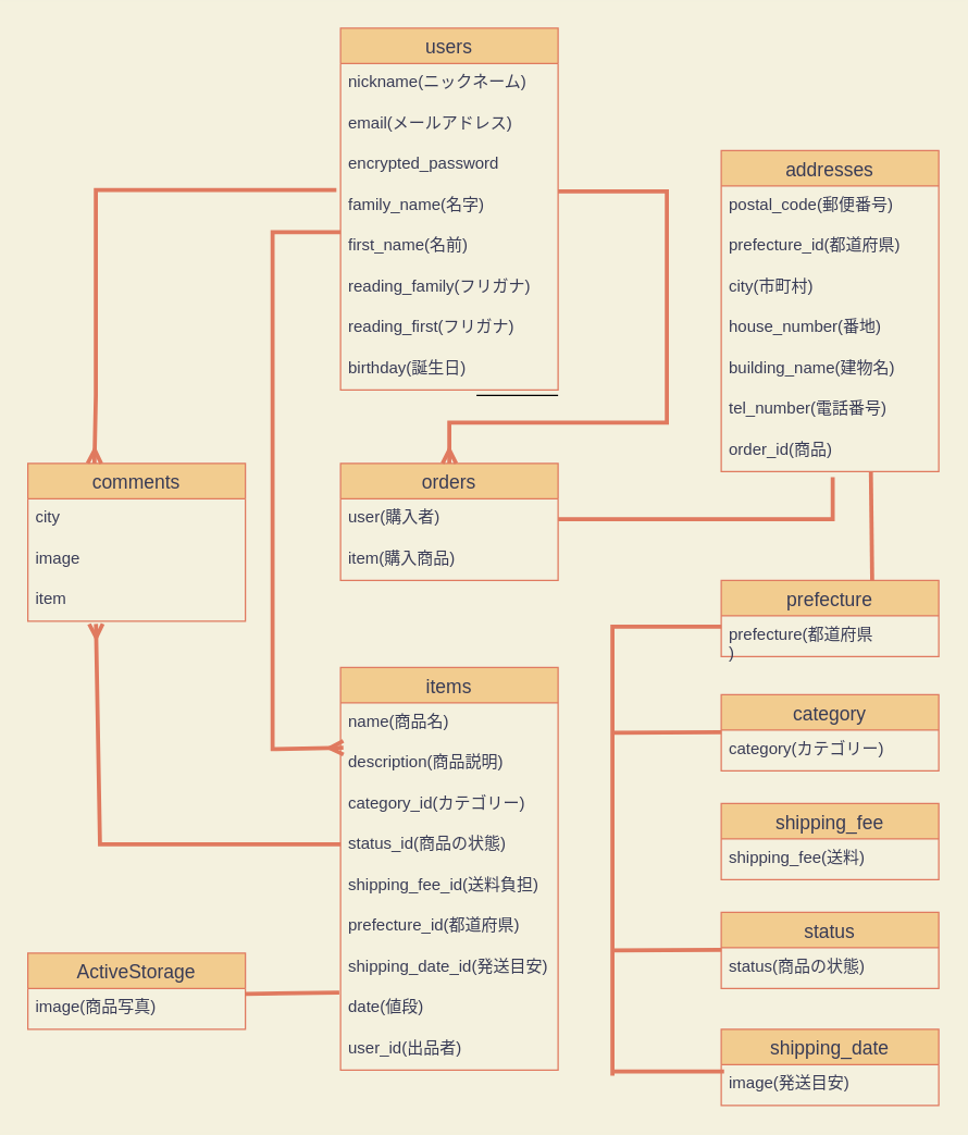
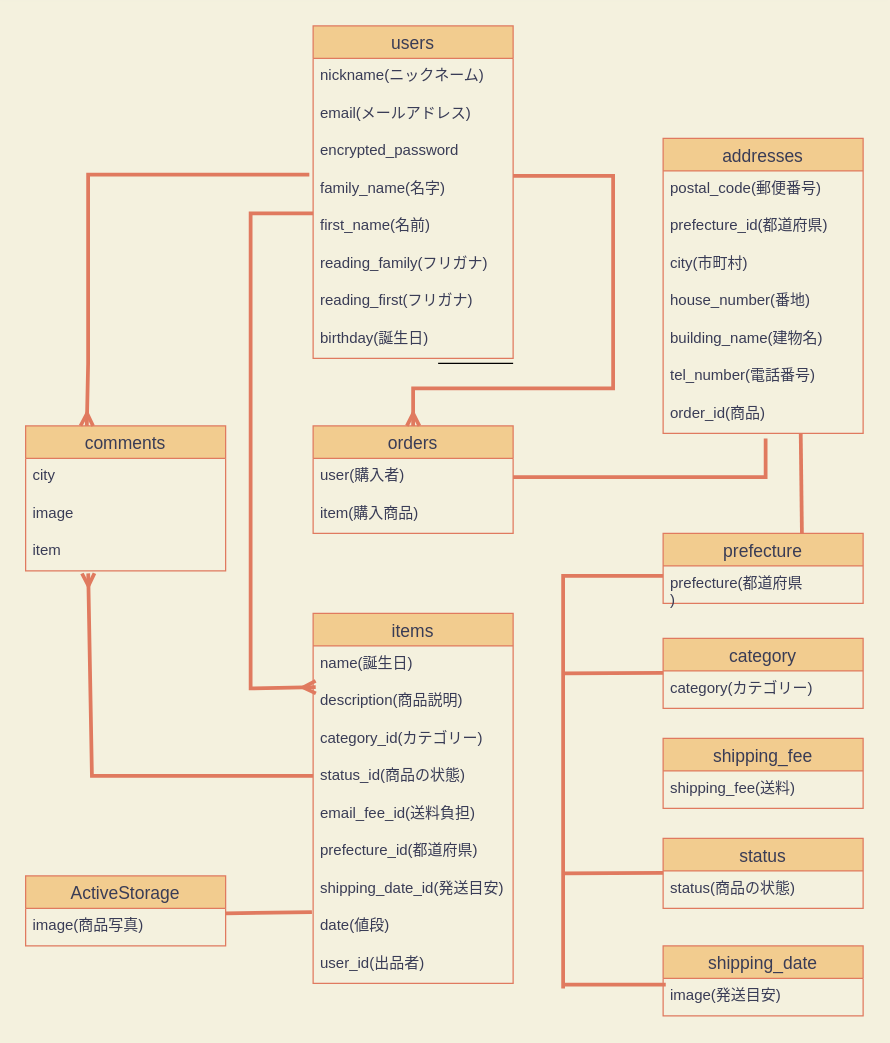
- <mxCell id="22" value="name(商品名)" style="text;strokeColor=none;fillColor=none;spacingLeft=4;spacingRight=4;overflow=hidden;rotatable=0;points=[[0,0.5],[1,0.5]];portConstraint=eastwest;fontSize=12;fontColor=#393C56;" vertex="1" parent="21"><mxGeometry y="26" width="160" height="30" as="geometry" /></mxCell>
+ <mxCell id="22" value="name(誕生日)" style="text;strokeColor=none;fillColor=none;spacingLeft=4;spacingRight=4;overflow=hidden;rotatable=0;points=[[0,0.5],[1,0.5]];portConstraint=eastwest;fontSize=12;fontColor=#393C56;" vertex="1" parent="21"><mxGeometry y="26" width="160" height="30" as="geometry" /></mxCell>
- <mxCell id="26" value="shipping_fee_id(送料負担)" style="text;strokeColor=none;fillColor=none;spacingLeft=4;spacingRight=4;overflow=hidden;rotatable=0;points=[[0,0.5],[1,0.5]];portConstraint=eastwest;fontSize=12;fontColor=#393C56;" vertex="1" parent="21"><mxGeometry y="146" width="160" height="30" as="geometry" /></mxCell>
+ <mxCell id="26" value="email_fee_id(送料負担)" style="text;strokeColor=none;fillColor=none;spacingLeft=4;spacingRight=4;overflow=hidden;rotatable=0;points=[[0,0.5],[1,0.5]];portConstraint=eastwest;fontSize=12;fontColor=#393C56;" vertex="1" parent="21"><mxGeometry y="146" width="160" height="30" as="geometry" /></mxCell>
